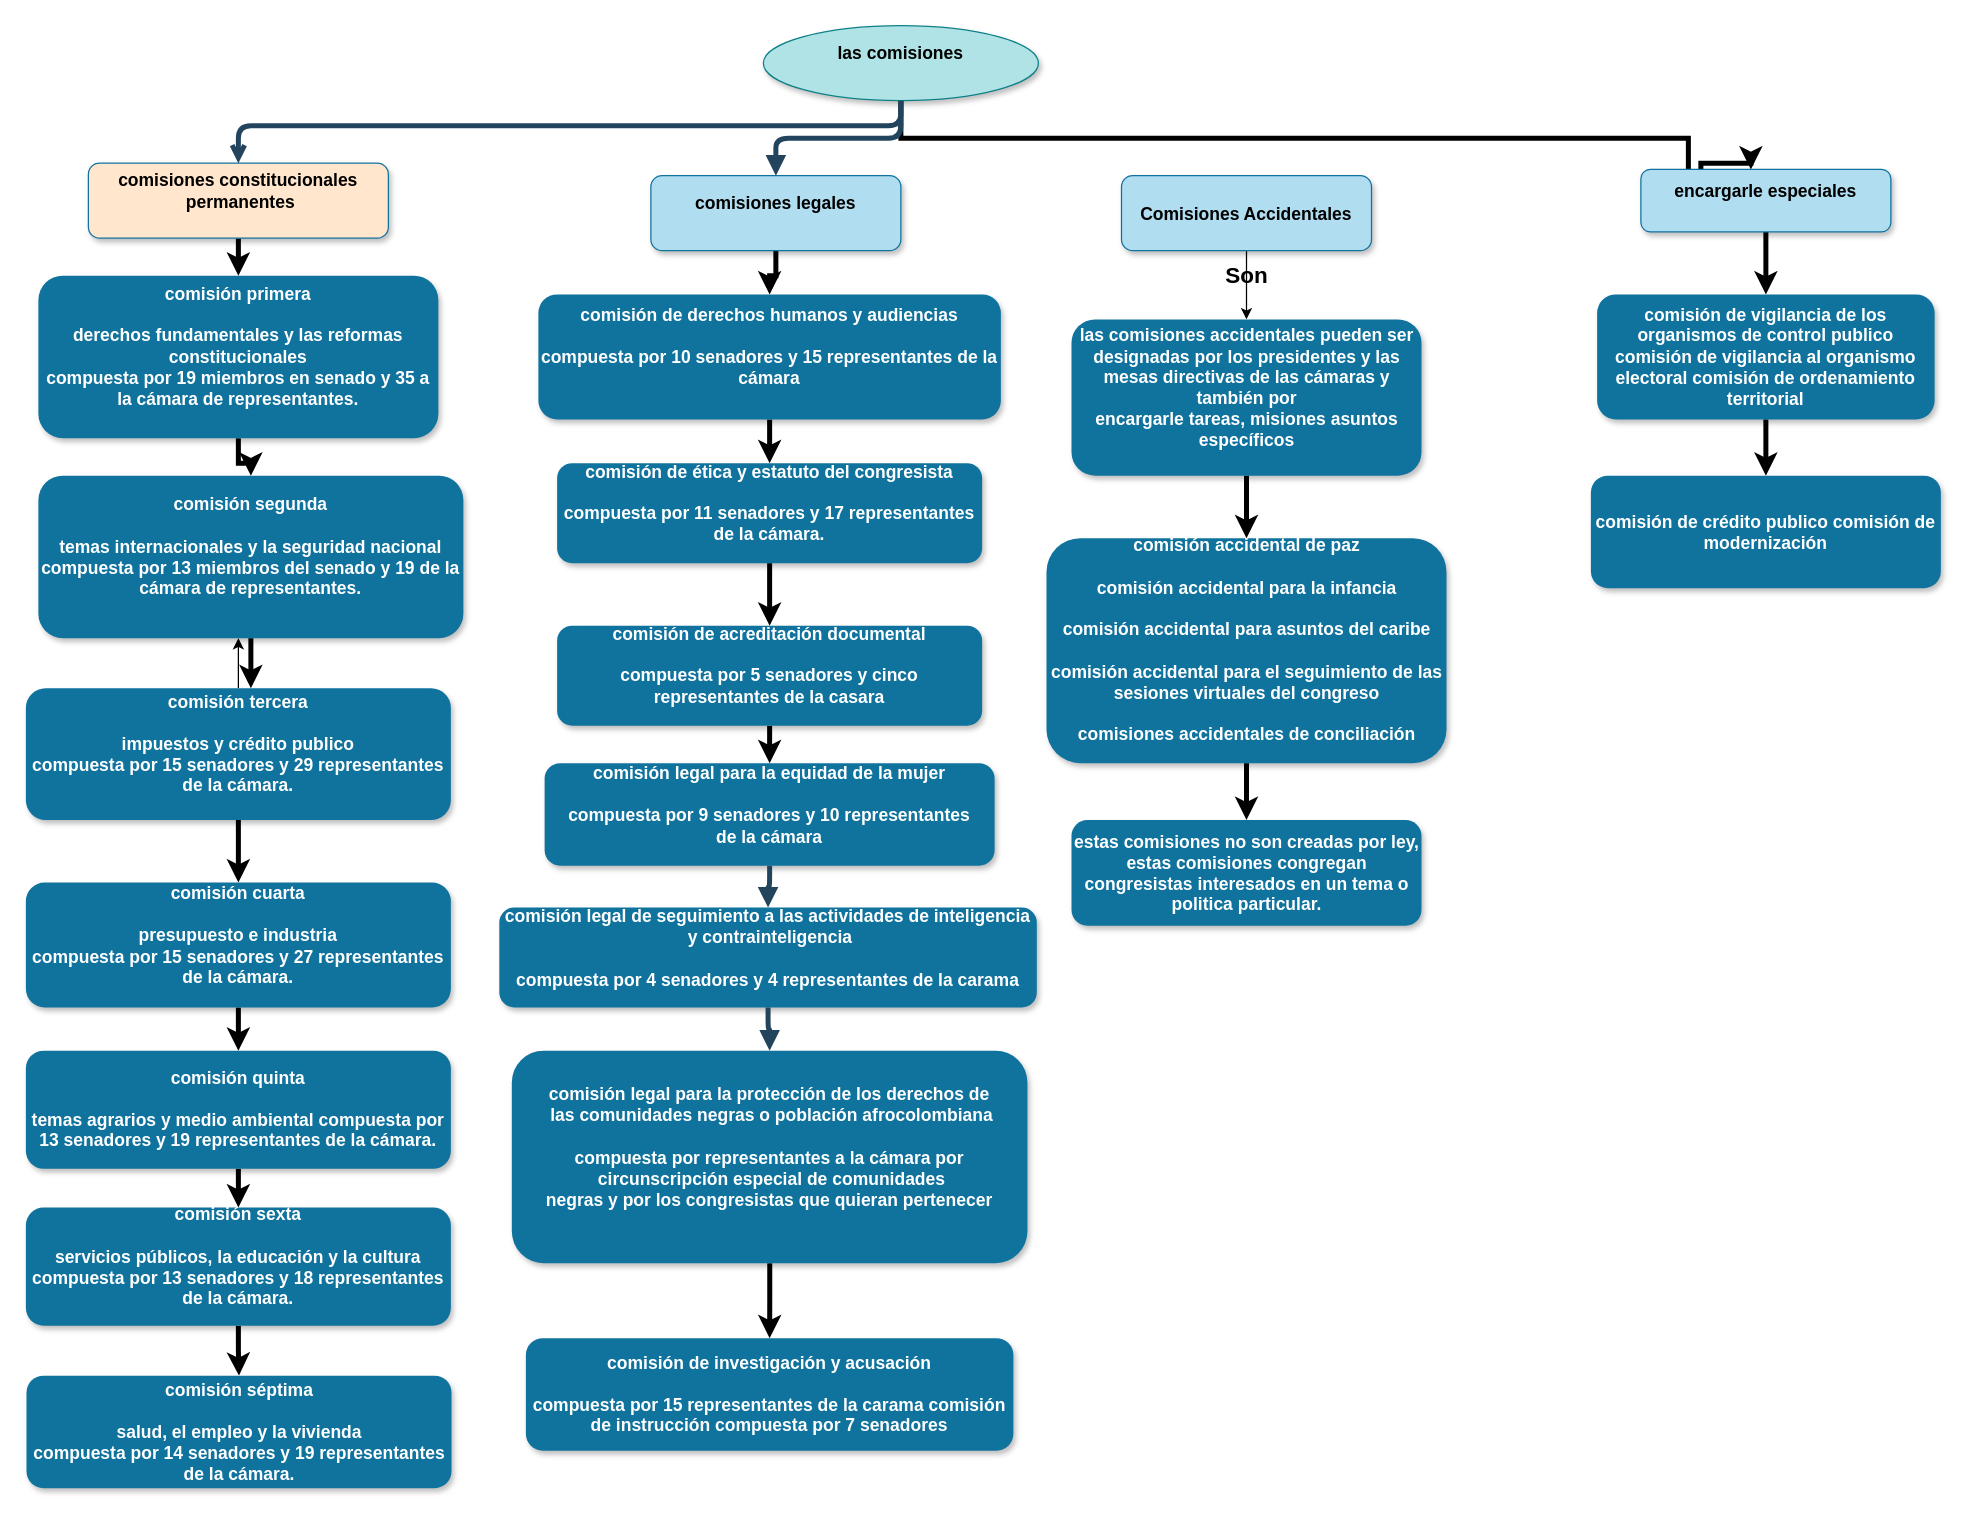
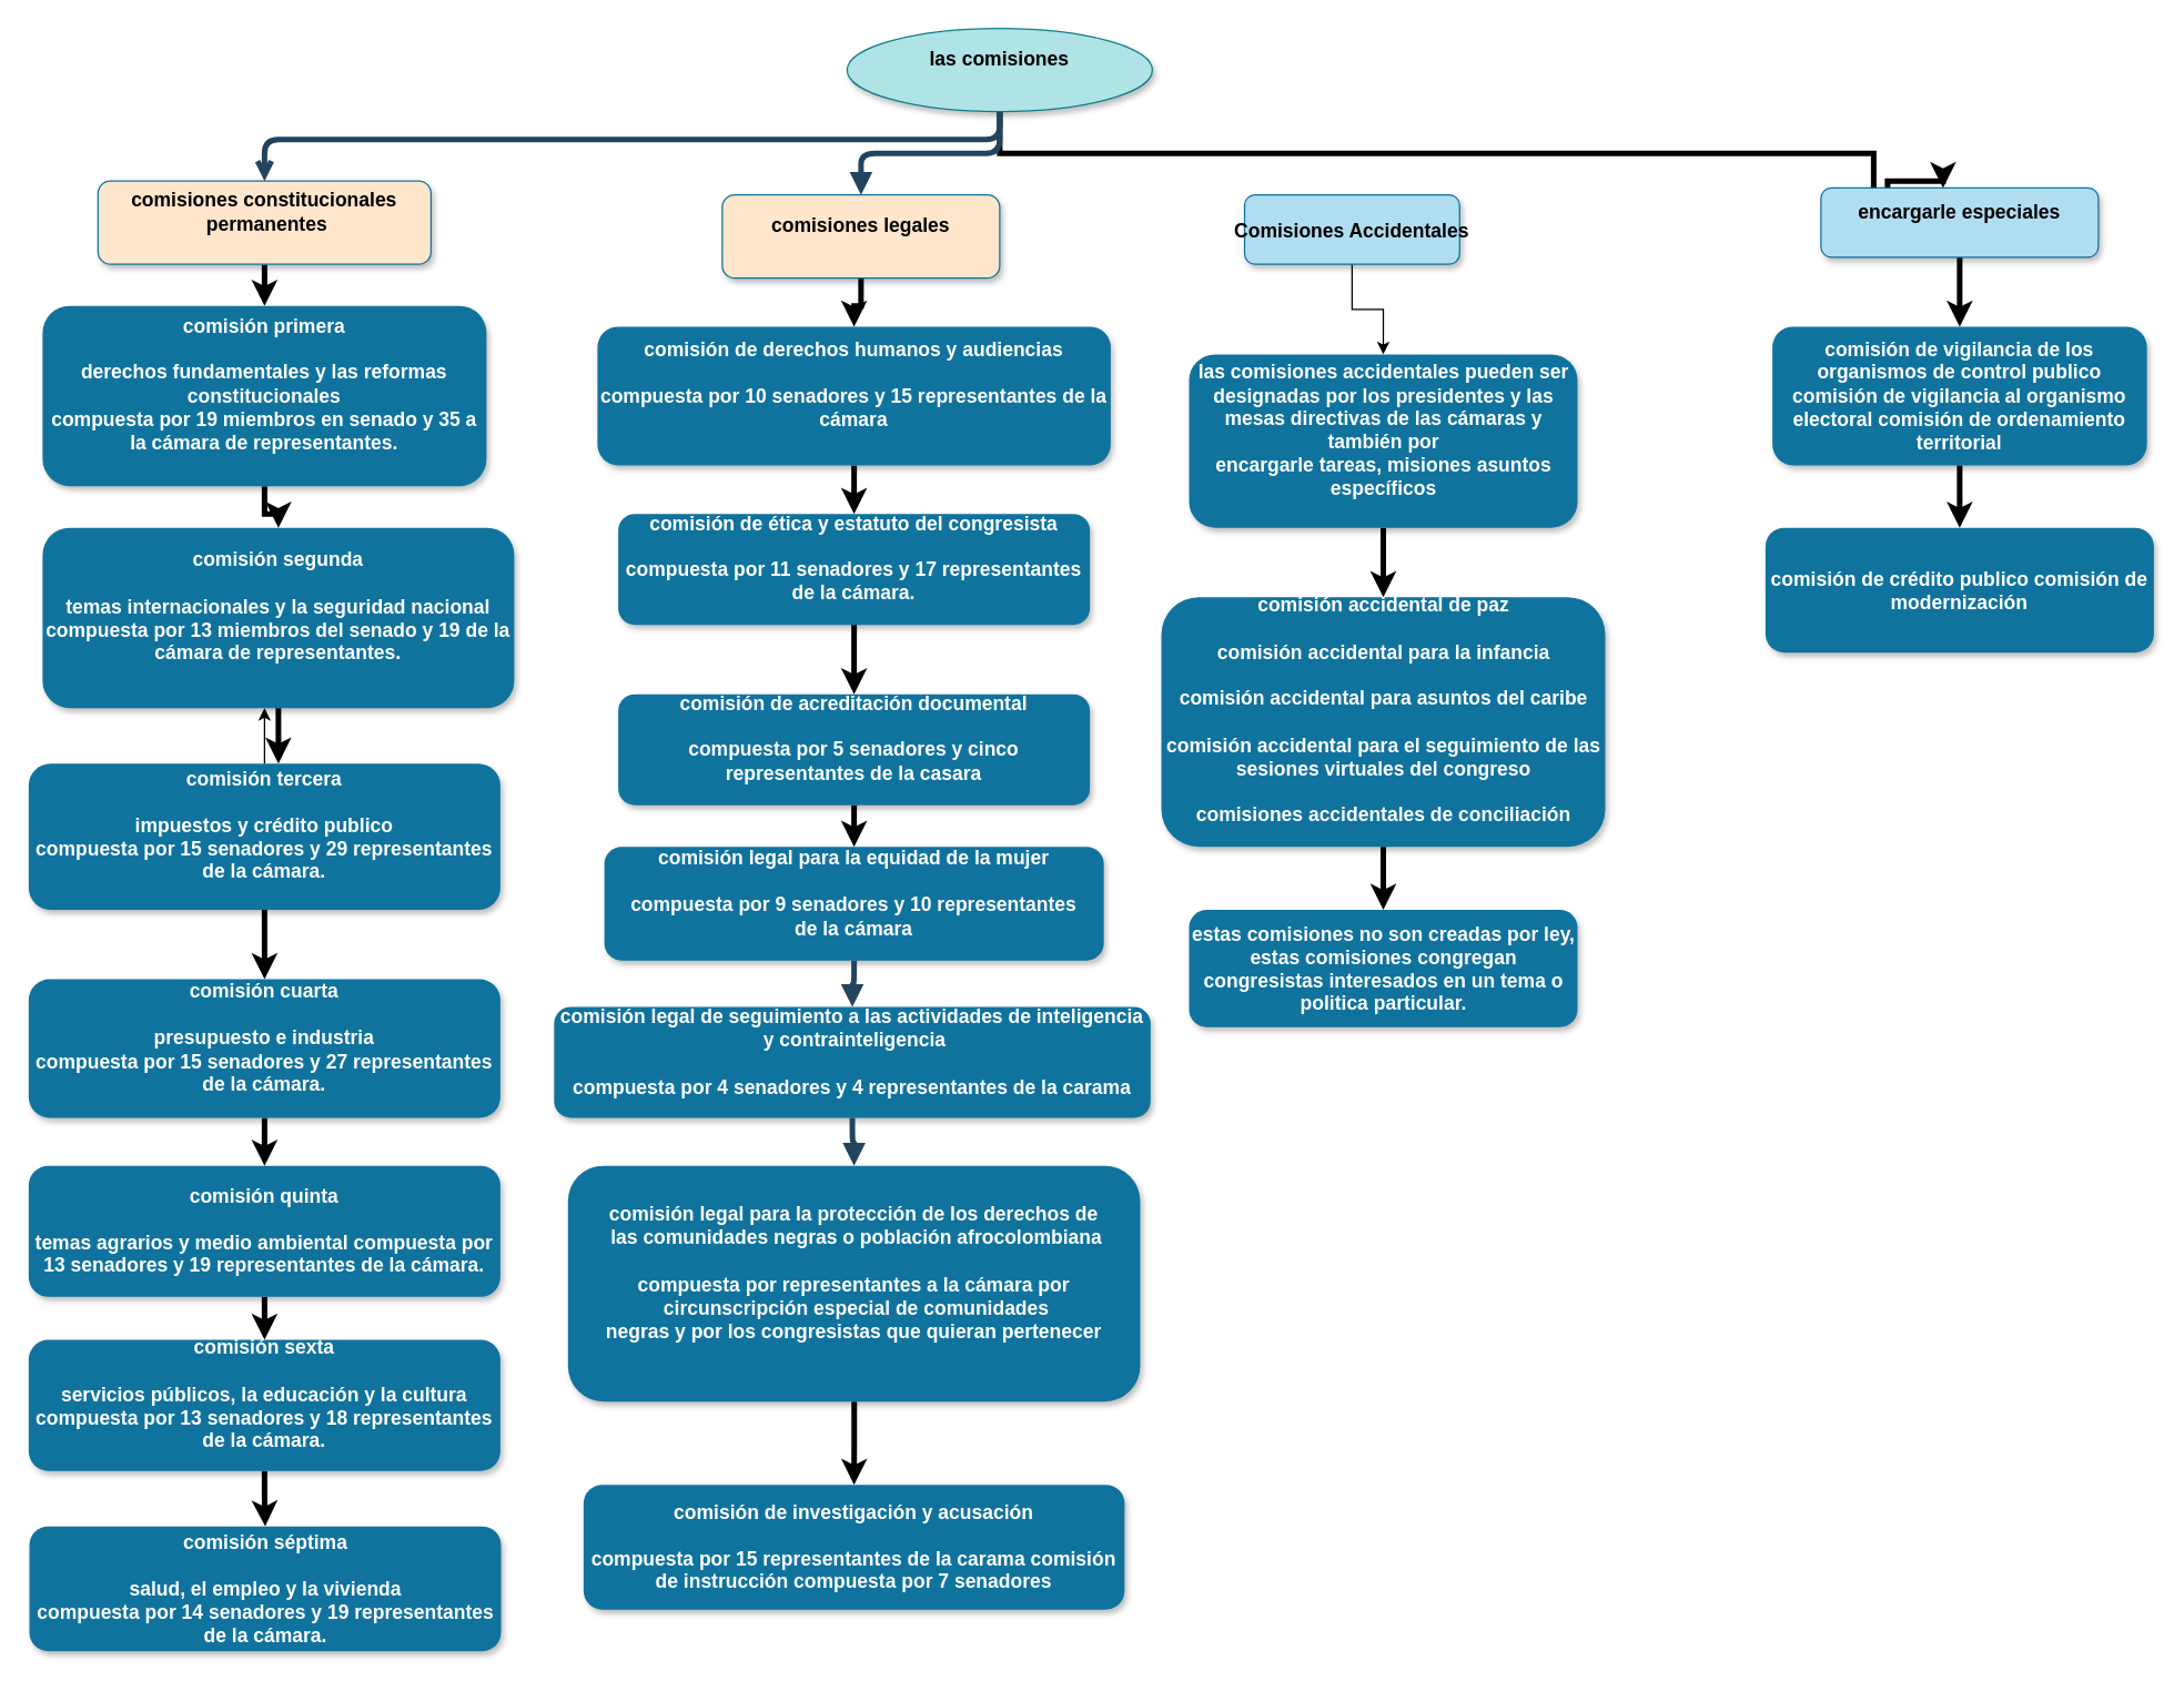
- <mxCell id="7" value="comisiones legales&#10;" style="rounded=1;fillColor=#b1ddf0;strokeColor=#10739e;shadow=1;fontStyle=1;fontSize=14;" parent="1" vertex="1"><mxGeometry x="520" y="140" width="200" height="60" as="geometry" /></mxCell>
+ <mxCell id="7" value="comisiones legales&#10;" style="rounded=1;fillColor=#ffe6cc;strokeColor=#10739e;shadow=1;fontStyle=1;fontSize=14;" parent="1" vertex="1"><mxGeometry x="520" y="140" width="200" height="60" as="geometry" /></mxCell>
- <mxCell id="9" value="Comisiones Accidentales" style="rounded=1;fillColor=#b1ddf0;strokeColor=#10739e;shadow=1;fontStyle=1;fontSize=14;" parent="1" vertex="1"><mxGeometry x="896.5" y="140" width="200" height="60" as="geometry" /></mxCell>
+ <mxCell id="9" value="Comisiones Accidentales" style="rounded=1;fillColor=#b1ddf0;strokeColor=#10739e;shadow=1;fontStyle=1;fontSize=14;" parent="1" vertex="1"><mxGeometry x="896.5" y="140" width="155" height="50" as="geometry" /></mxCell>
- <mxCell id="43" value="&lt;h2&gt;Son&lt;/h2&gt;" style="text;html=1;strokeColor=none;fillColor=none;align=center;verticalAlign=middle;whiteSpace=wrap;rounded=0;" parent="1" vertex="1"><mxGeometry x="966.5" y="205" width="60" height="30" as="geometry" /></mxCell>
